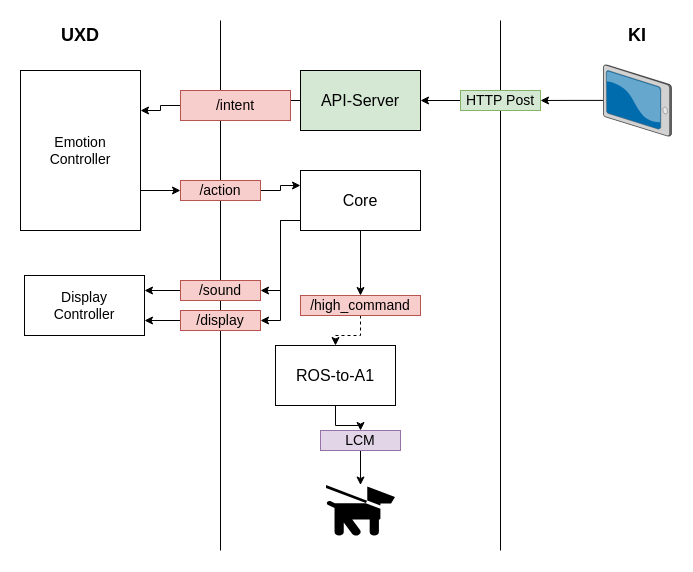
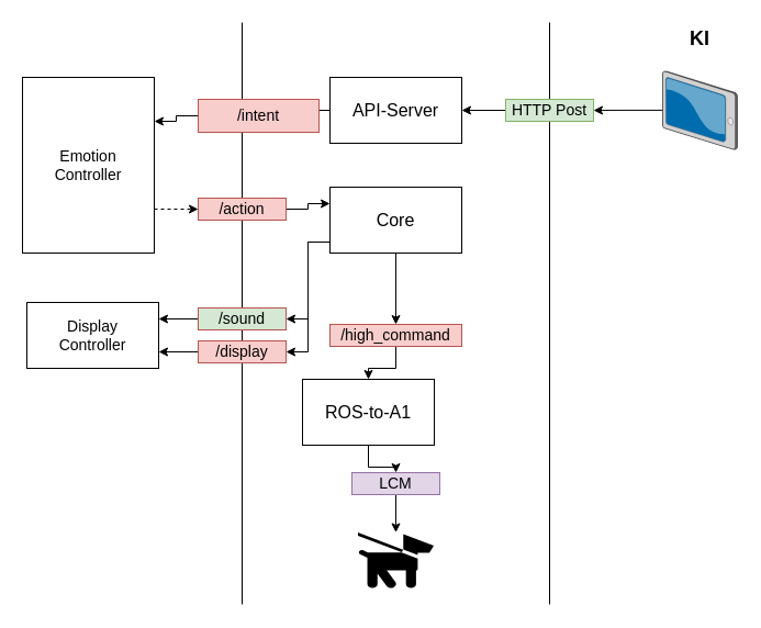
- <mxCell id="4" value="UXD" style="text;html=1;strokeColor=none;fillColor=none;align=center;verticalAlign=middle;whiteSpace=wrap;rounded=0;fontSize=18;fontStyle=1" vertex="1" parent="1"><mxGeometry x="50" y="20" width="60" height="30" as="geometry" /></mxCell>
- <mxCell id="9" value="API-Server" style="rounded=0;whiteSpace=wrap;html=1;fontSize=16;fillColor=#d5e8d4;" vertex="1" parent="1"><mxGeometry x="300" y="70" width="120" height="60" as="geometry" /></mxCell>
+ <mxCell id="9" value="API-Server" style="rounded=0;whiteSpace=wrap;html=1;fontSize=16;" vertex="1" parent="1"><mxGeometry x="300" y="70" width="120" height="60" as="geometry" /></mxCell>
- <mxCell id="14" style="edgeStyle=orthogonalEdgeStyle;rounded=0;orthogonalLoop=1;jettySize=auto;html=1;exitX=1;exitY=0.75;exitDx=0;exitDy=0;fontSize=14;" edge="1" parent="1" source="15" target="21"><mxGeometry relative="1" as="geometry" /></mxCell>
+ <mxCell id="14" style="edgeStyle=orthogonalEdgeStyle;rounded=0;orthogonalLoop=1;jettySize=auto;html=1;exitX=1;exitY=0.75;exitDx=0;exitDy=0;fontSize=14;dashed=1;" edge="1" parent="1" source="15" target="21"><mxGeometry relative="1" as="geometry" /></mxCell>
- <mxCell id="31" value="/sound" style="rounded=0;whiteSpace=wrap;html=1;fontSize=14;fillColor=#f8cecc;strokeColor=#b85450;" vertex="1" parent="1"><mxGeometry x="180" y="280" width="80" height="20" as="geometry" /></mxCell>
+ <mxCell id="31" value="/sound" style="rounded=0;whiteSpace=wrap;html=1;fontSize=14;fillColor=#d5e8d4;strokeColor=#b85450;" vertex="1" parent="1"><mxGeometry x="180" y="280" width="80" height="20" as="geometry" /></mxCell>
- <mxCell id="25" style="edgeStyle=orthogonalEdgeStyle;rounded=0;orthogonalLoop=1;jettySize=auto;html=1;fontSize=14;dashed=1;" edge="1" parent="1" source="26" target="24"><mxGeometry relative="1" as="geometry" /></mxCell>
+ <mxCell id="25" style="edgeStyle=orthogonalEdgeStyle;rounded=0;orthogonalLoop=1;jettySize=auto;html=1;fontSize=14;" edge="1" parent="1" source="26" target="24"><mxGeometry relative="1" as="geometry" /></mxCell>
